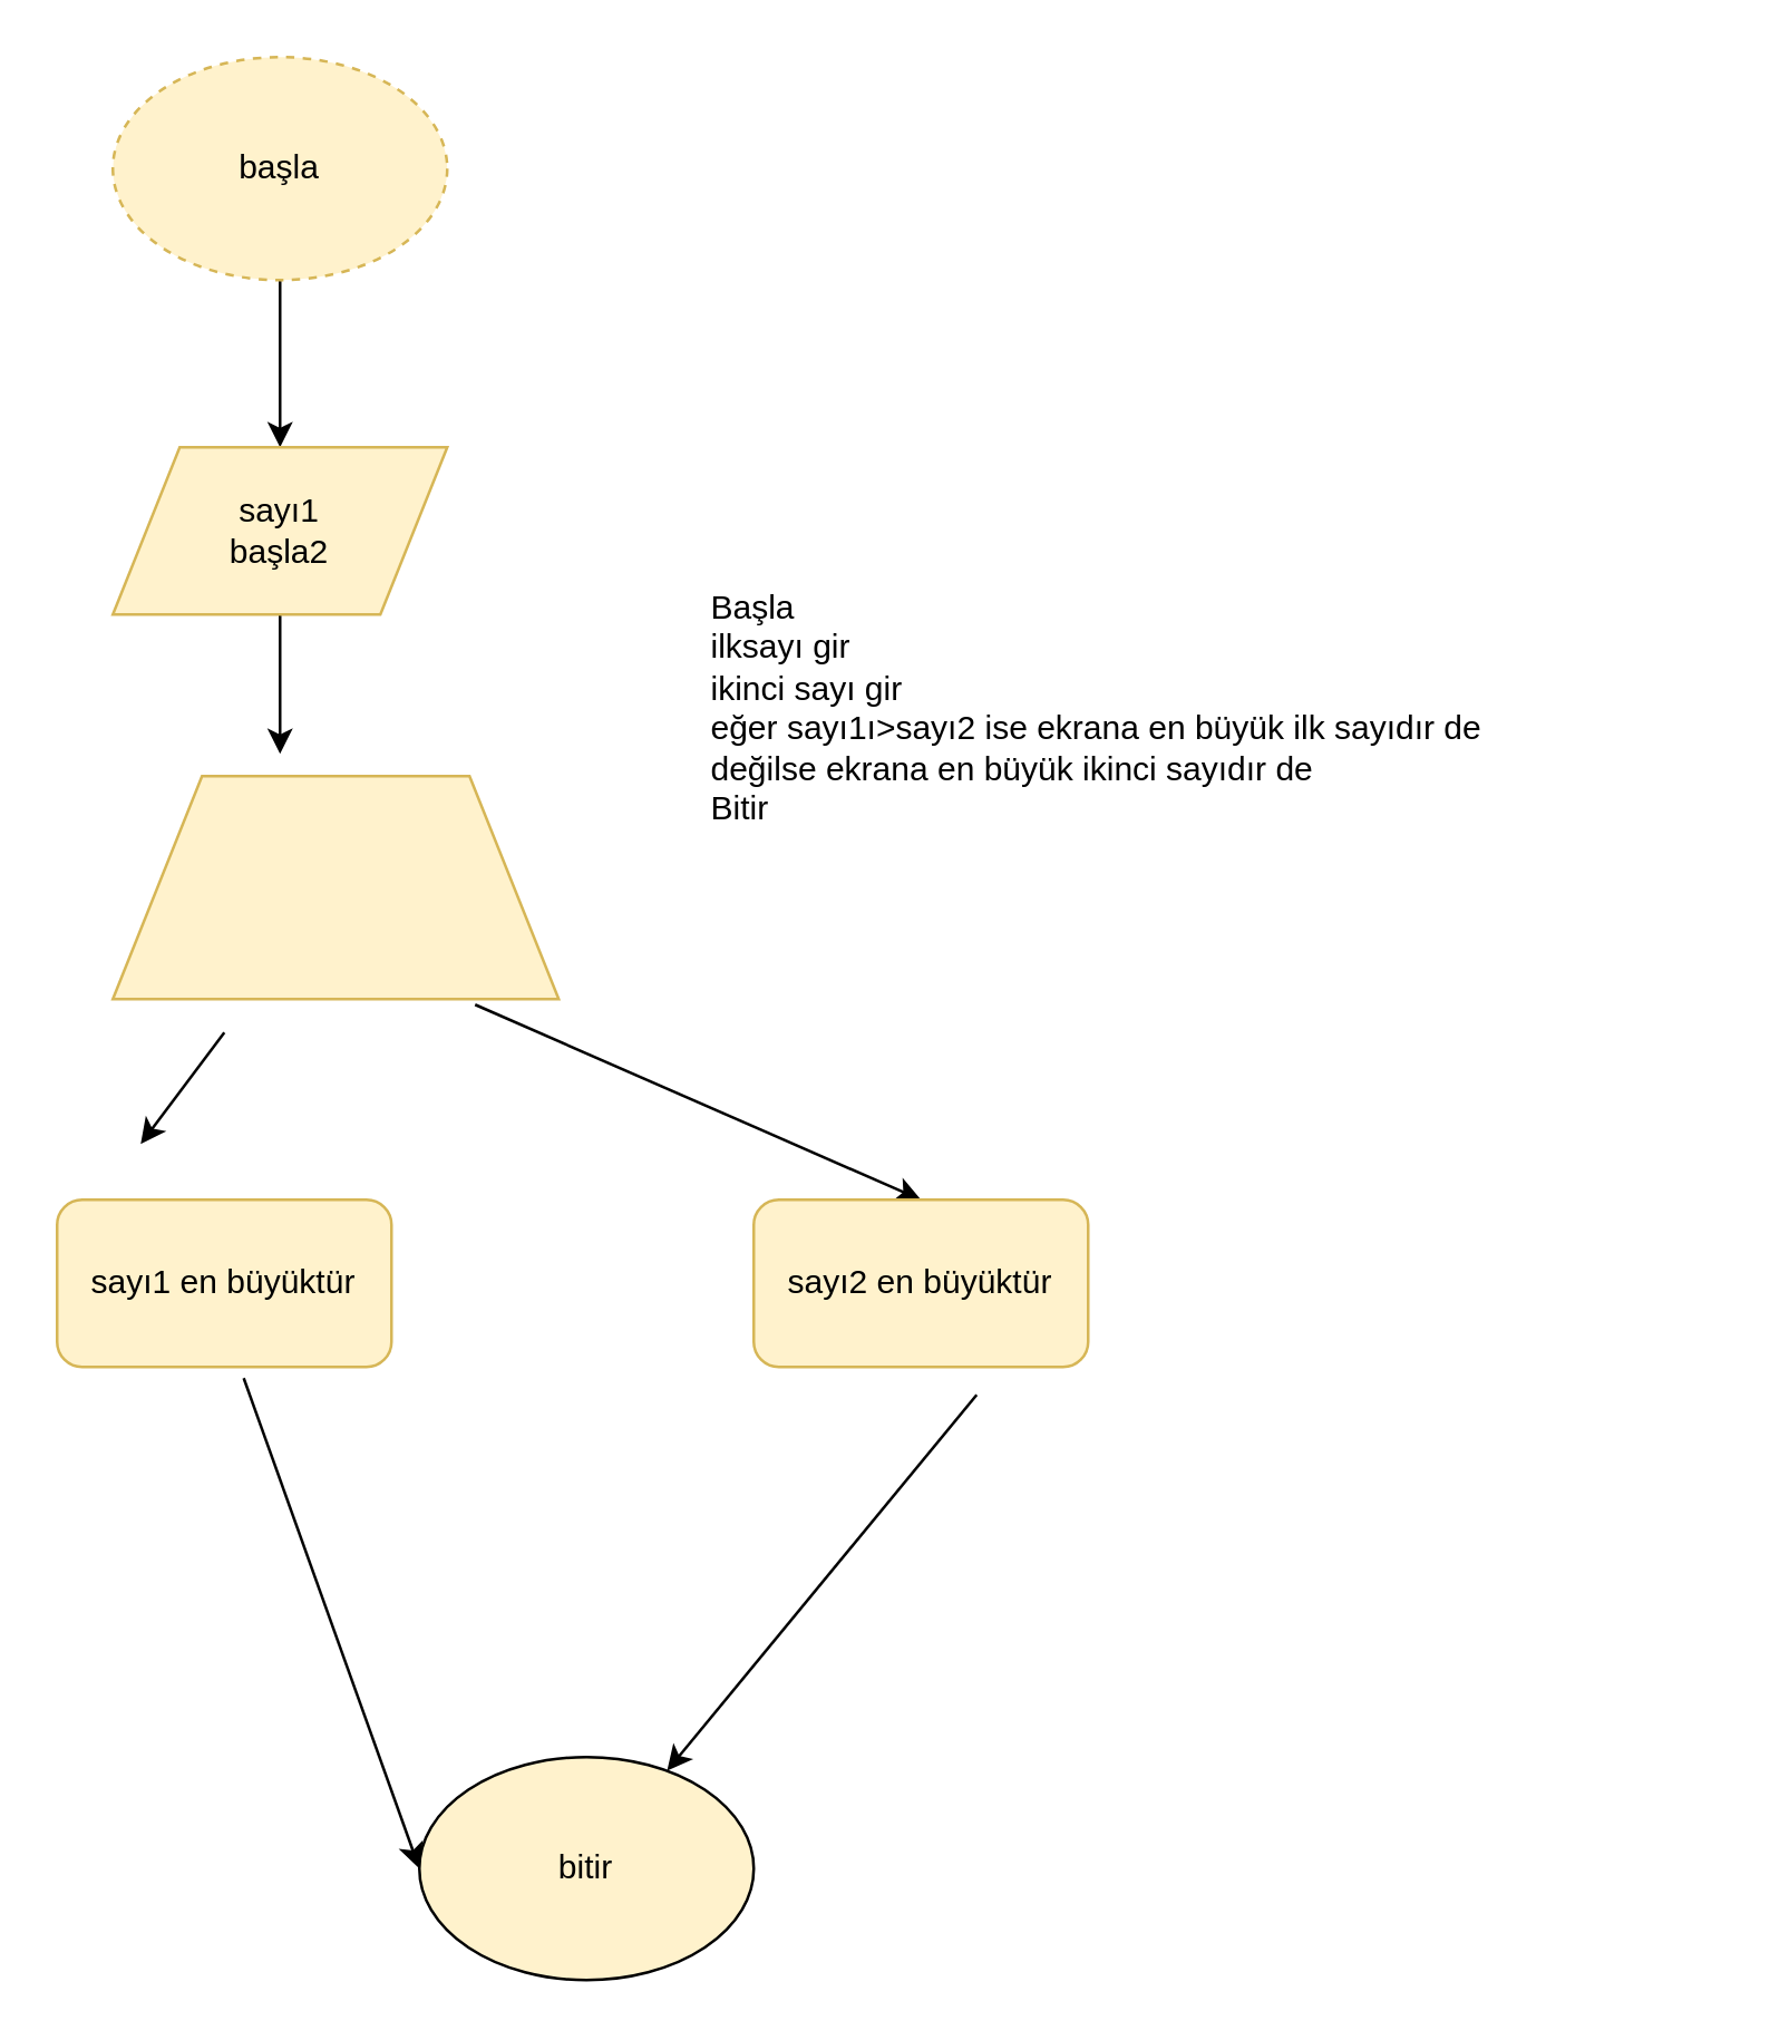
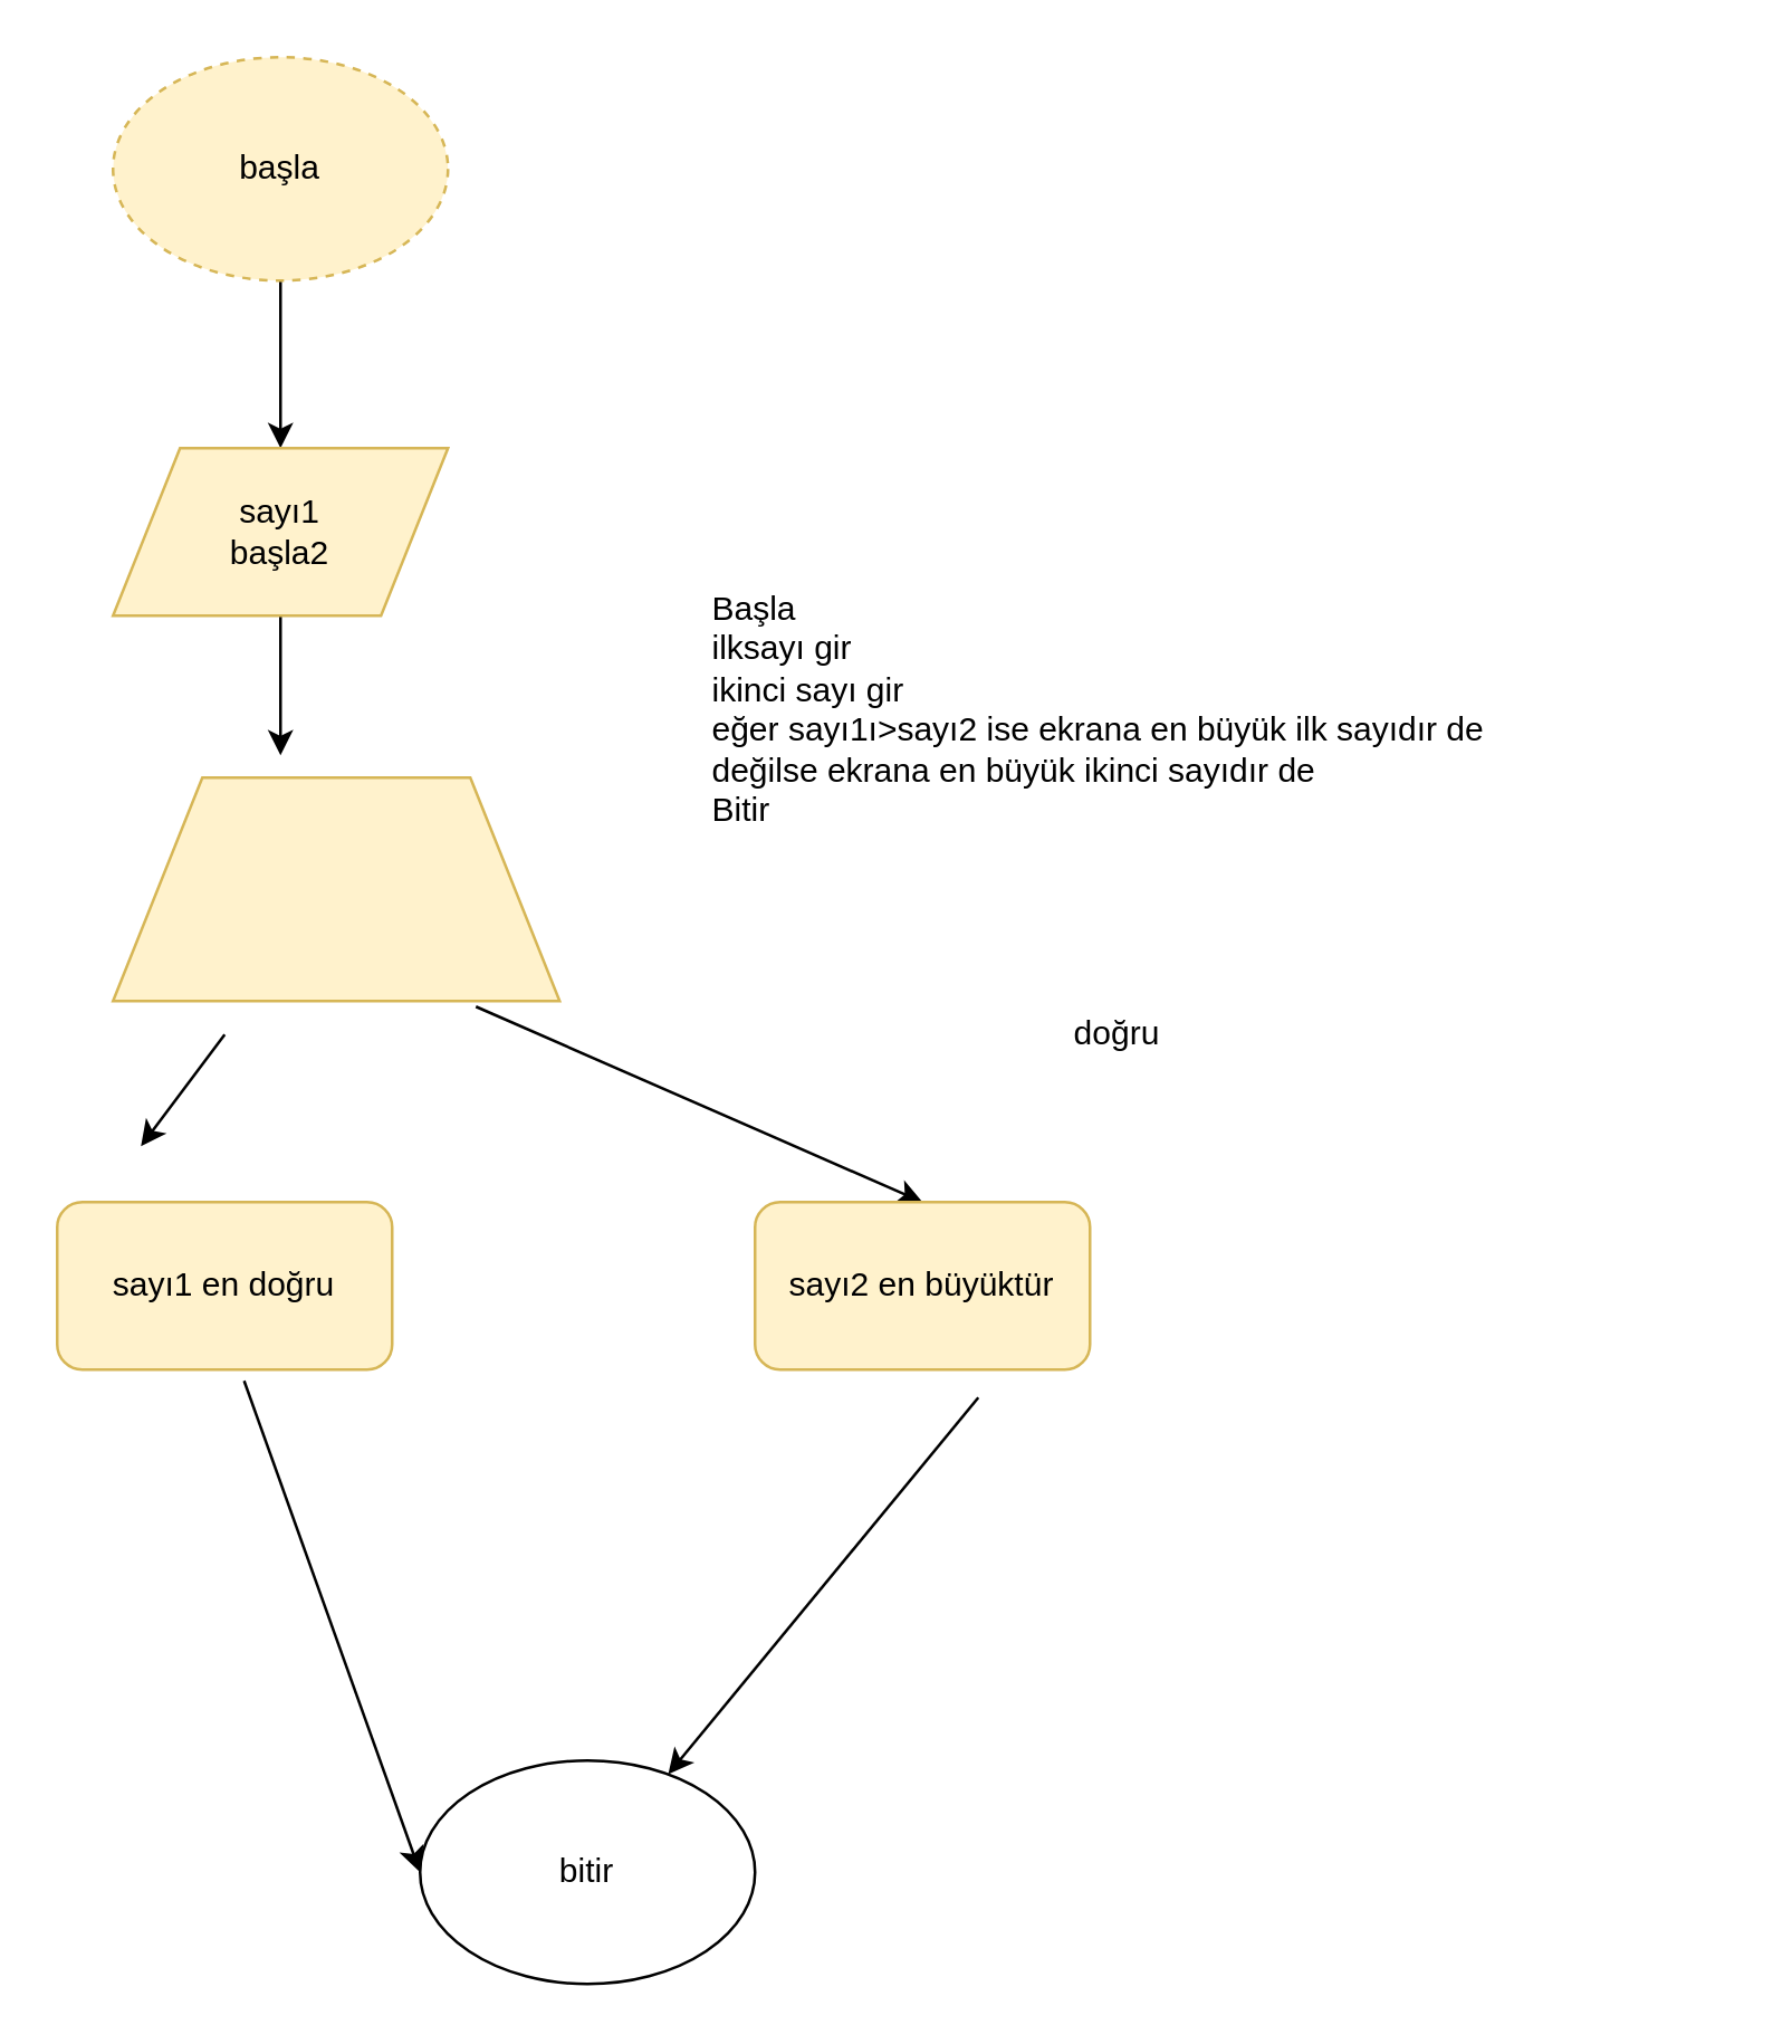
+ <mxCell id="9" value="doğru" style="text;html=1;strokeColor=none;fillColor=none;align=center;verticalAlign=middle;whiteSpace=wrap;rounded=0;" parent="1" vertex="1"><mxGeometry x="380" y="360" width="40" height="20" as="geometry" /></mxCell>
- <mxCell id="13" value="sayı1 en büyüktür" style="rounded=1;whiteSpace=wrap;html=1;fillColor=#fff2cc;strokeColor=#d6b656;" vertex="1" parent="1"><mxGeometry x="20" y="430" width="120" height="60" as="geometry" /></mxCell>
+ <mxCell id="13" value="sayı1 en doğru" style="rounded=1;whiteSpace=wrap;html=1;fillColor=#fff2cc;strokeColor=#d6b656;" vertex="1" parent="1"><mxGeometry x="20" y="430" width="120" height="60" as="geometry" /></mxCell>
- <mxCell id="10" value="bitir" style="ellipse;whiteSpace=wrap;html=1;fillColor=#fff2cc;" parent="1" vertex="1"><mxGeometry x="150" y="630" width="120" height="80" as="geometry" /></mxCell>
+ <mxCell id="10" value="bitir" style="ellipse;whiteSpace=wrap;html=1;" parent="1" vertex="1"><mxGeometry x="150" y="630" width="120" height="80" as="geometry" /></mxCell>
